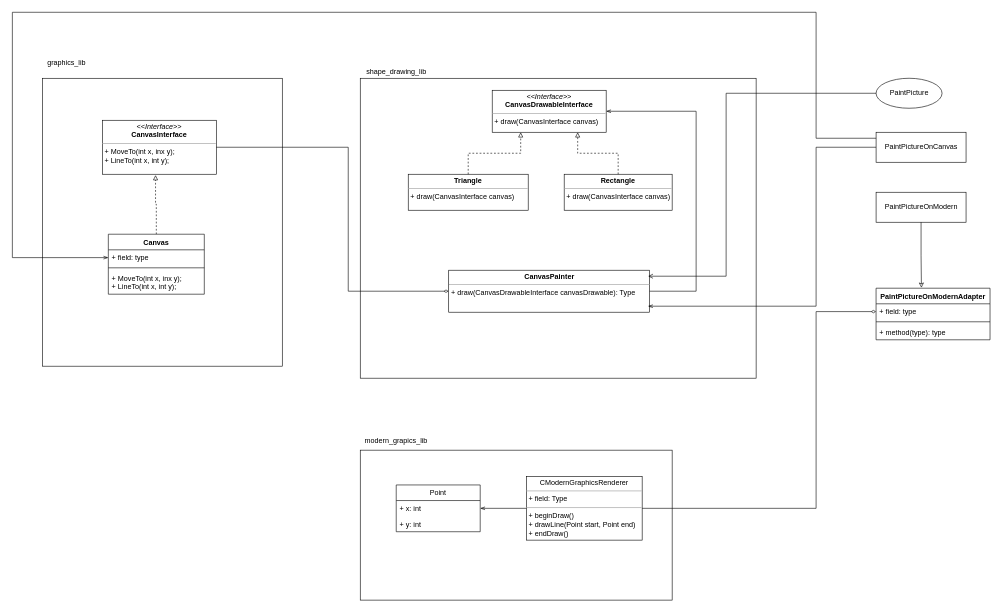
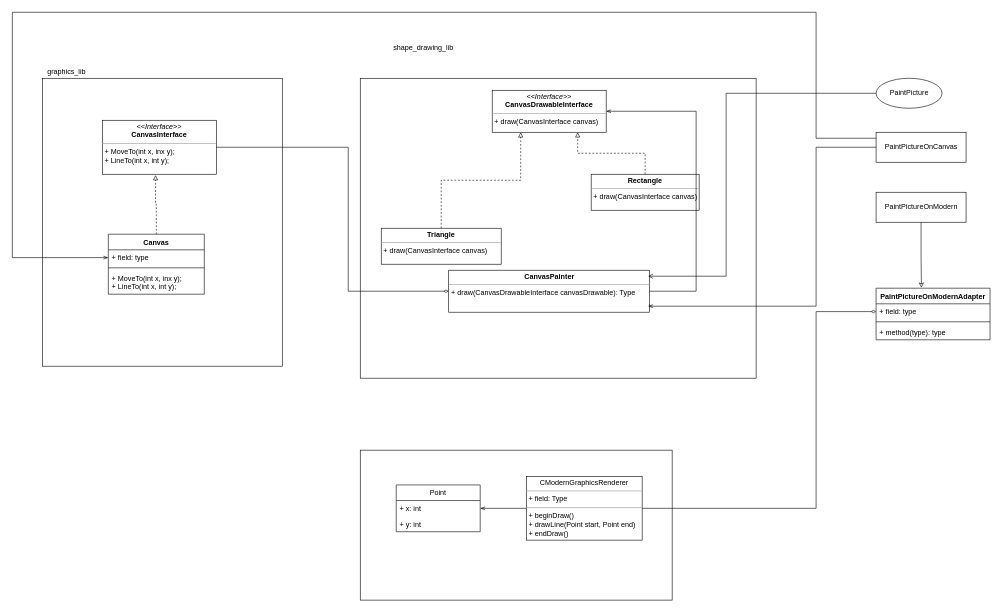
- <mxCell id="10" value="graphics_lib" style="text;html=1;align=center;verticalAlign=middle;resizable=0;points=[];autosize=1;strokeColor=none;fillColor=none;" vertex="1" parent="1"><mxGeometry x="70" y="95" width="80" height="20" as="geometry" /></mxCell>
+ <mxCell id="10" value="graphics_lib" style="text;html=1;align=center;verticalAlign=middle;resizable=0;points=[];autosize=1;strokeColor=none;fillColor=none;" vertex="1" parent="1"><mxGeometry x="70" y="110" width="80" height="20" as="geometry" /></mxCell>
- <mxCell id="20" value="shape_drawing_lib" style="text;html=1;align=center;verticalAlign=middle;resizable=0;points=[];autosize=1;strokeColor=none;fillColor=none;" vertex="1" parent="1"><mxGeometry x="600" y="110" width="120" height="20" as="geometry" /></mxCell>
+ <mxCell id="20" value="shape_drawing_lib" style="text;html=1;align=center;verticalAlign=middle;resizable=0;points=[];autosize=1;strokeColor=none;fillColor=none;" vertex="1" parent="1"><mxGeometry x="645" y="70" width="120" height="20" as="geometry" /></mxCell>
- <mxCell id="13" value="&lt;p style=&quot;margin: 0px ; margin-top: 4px ; text-align: center&quot;&gt;&lt;b&gt;Triangle&lt;/b&gt;&lt;/p&gt;&lt;hr size=&quot;1&quot;&gt;&lt;p style=&quot;margin: 0px ; margin-left: 4px&quot;&gt;+ draw(&lt;span style=&quot;text-align: center&quot;&gt;CanvasInterface&amp;nbsp;&lt;/span&gt;canvas)&lt;/p&gt;" style="verticalAlign=top;align=left;overflow=fill;fontSize=12;fontFamily=Helvetica;html=1;fillColor=none;" vertex="1" parent="1"><mxGeometry x="680" y="290" width="200" height="60" as="geometry" /></mxCell>
+ <mxCell id="13" value="&lt;p style=&quot;margin: 0px ; margin-top: 4px ; text-align: center&quot;&gt;&lt;b&gt;Triangle&lt;/b&gt;&lt;/p&gt;&lt;hr size=&quot;1&quot;&gt;&lt;p style=&quot;margin: 0px ; margin-left: 4px&quot;&gt;+ draw(&lt;span style=&quot;text-align: center&quot;&gt;CanvasInterface&amp;nbsp;&lt;/span&gt;canvas)&lt;/p&gt;" style="verticalAlign=top;align=left;overflow=fill;fontSize=12;fontFamily=Helvetica;html=1;fillColor=none;" vertex="1" parent="1"><mxGeometry x="635" y="380" width="200" height="60" as="geometry" /></mxCell>
- <mxCell id="15" value="&lt;p style=&quot;margin: 0px ; margin-top: 4px ; text-align: center&quot;&gt;&lt;b&gt;Rectangle&lt;/b&gt;&lt;/p&gt;&lt;hr size=&quot;1&quot;&gt;&lt;p style=&quot;margin: 0px ; margin-left: 4px&quot;&gt;+ draw(&lt;span style=&quot;text-align: center&quot;&gt;CanvasInterface&amp;nbsp;&lt;/span&gt;canvas)&lt;/p&gt;" style="verticalAlign=top;align=left;overflow=fill;fontSize=12;fontFamily=Helvetica;html=1;fillColor=none;" vertex="1" parent="1"><mxGeometry x="940" y="290" width="180" height="60" as="geometry" /></mxCell>
+ <mxCell id="15" value="&lt;p style=&quot;margin: 0px ; margin-top: 4px ; text-align: center&quot;&gt;&lt;b&gt;Rectangle&lt;/b&gt;&lt;/p&gt;&lt;hr size=&quot;1&quot;&gt;&lt;p style=&quot;margin: 0px ; margin-left: 4px&quot;&gt;+ draw(&lt;span style=&quot;text-align: center&quot;&gt;CanvasInterface&amp;nbsp;&lt;/span&gt;canvas)&lt;/p&gt;" style="verticalAlign=top;align=left;overflow=fill;fontSize=12;fontFamily=Helvetica;html=1;fillColor=none;" vertex="1" parent="1"><mxGeometry x="985" y="290" width="180" height="60" as="geometry" /></mxCell>
- <mxCell id="26" value="modern_grapics_lib" style="text;html=1;strokeColor=none;fillColor=none;align=center;verticalAlign=middle;whiteSpace=wrap;rounded=0;" vertex="1" parent="1"><mxGeometry x="600" y="720" width="120" height="30" as="geometry" /></mxCell>
